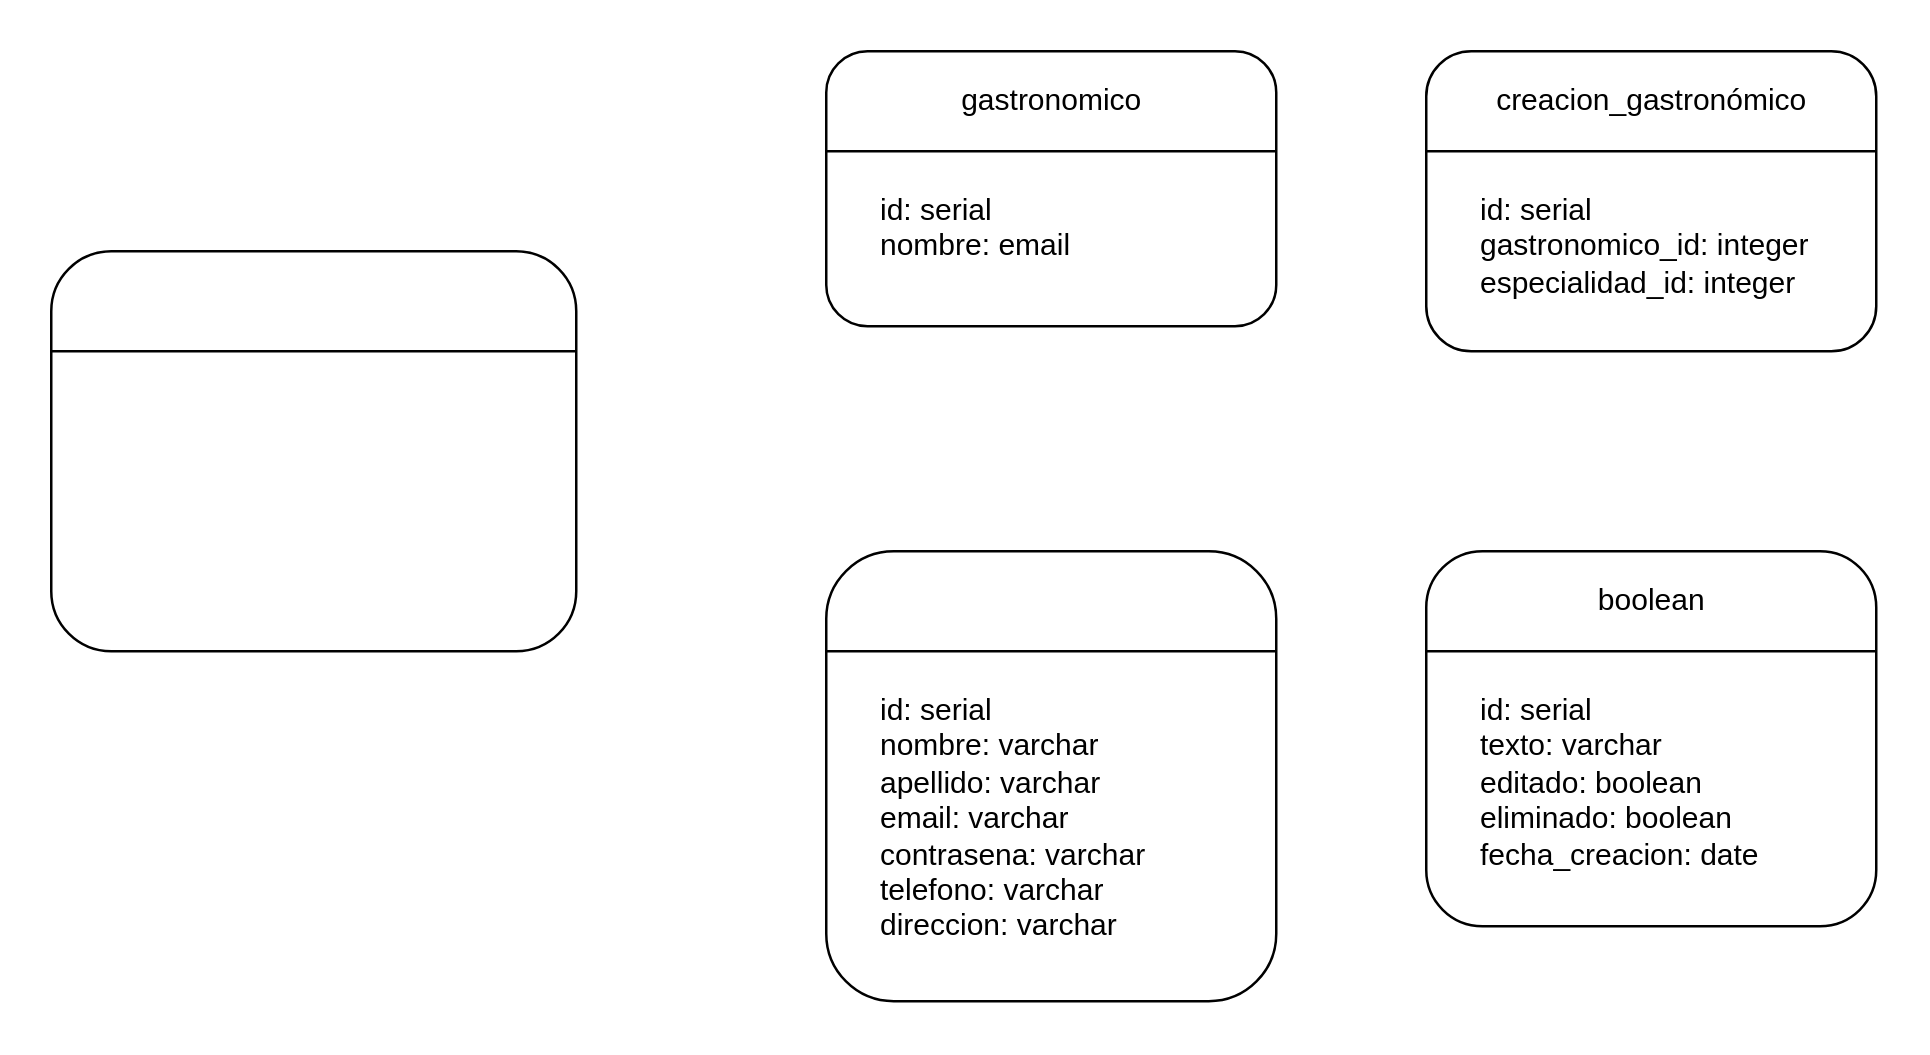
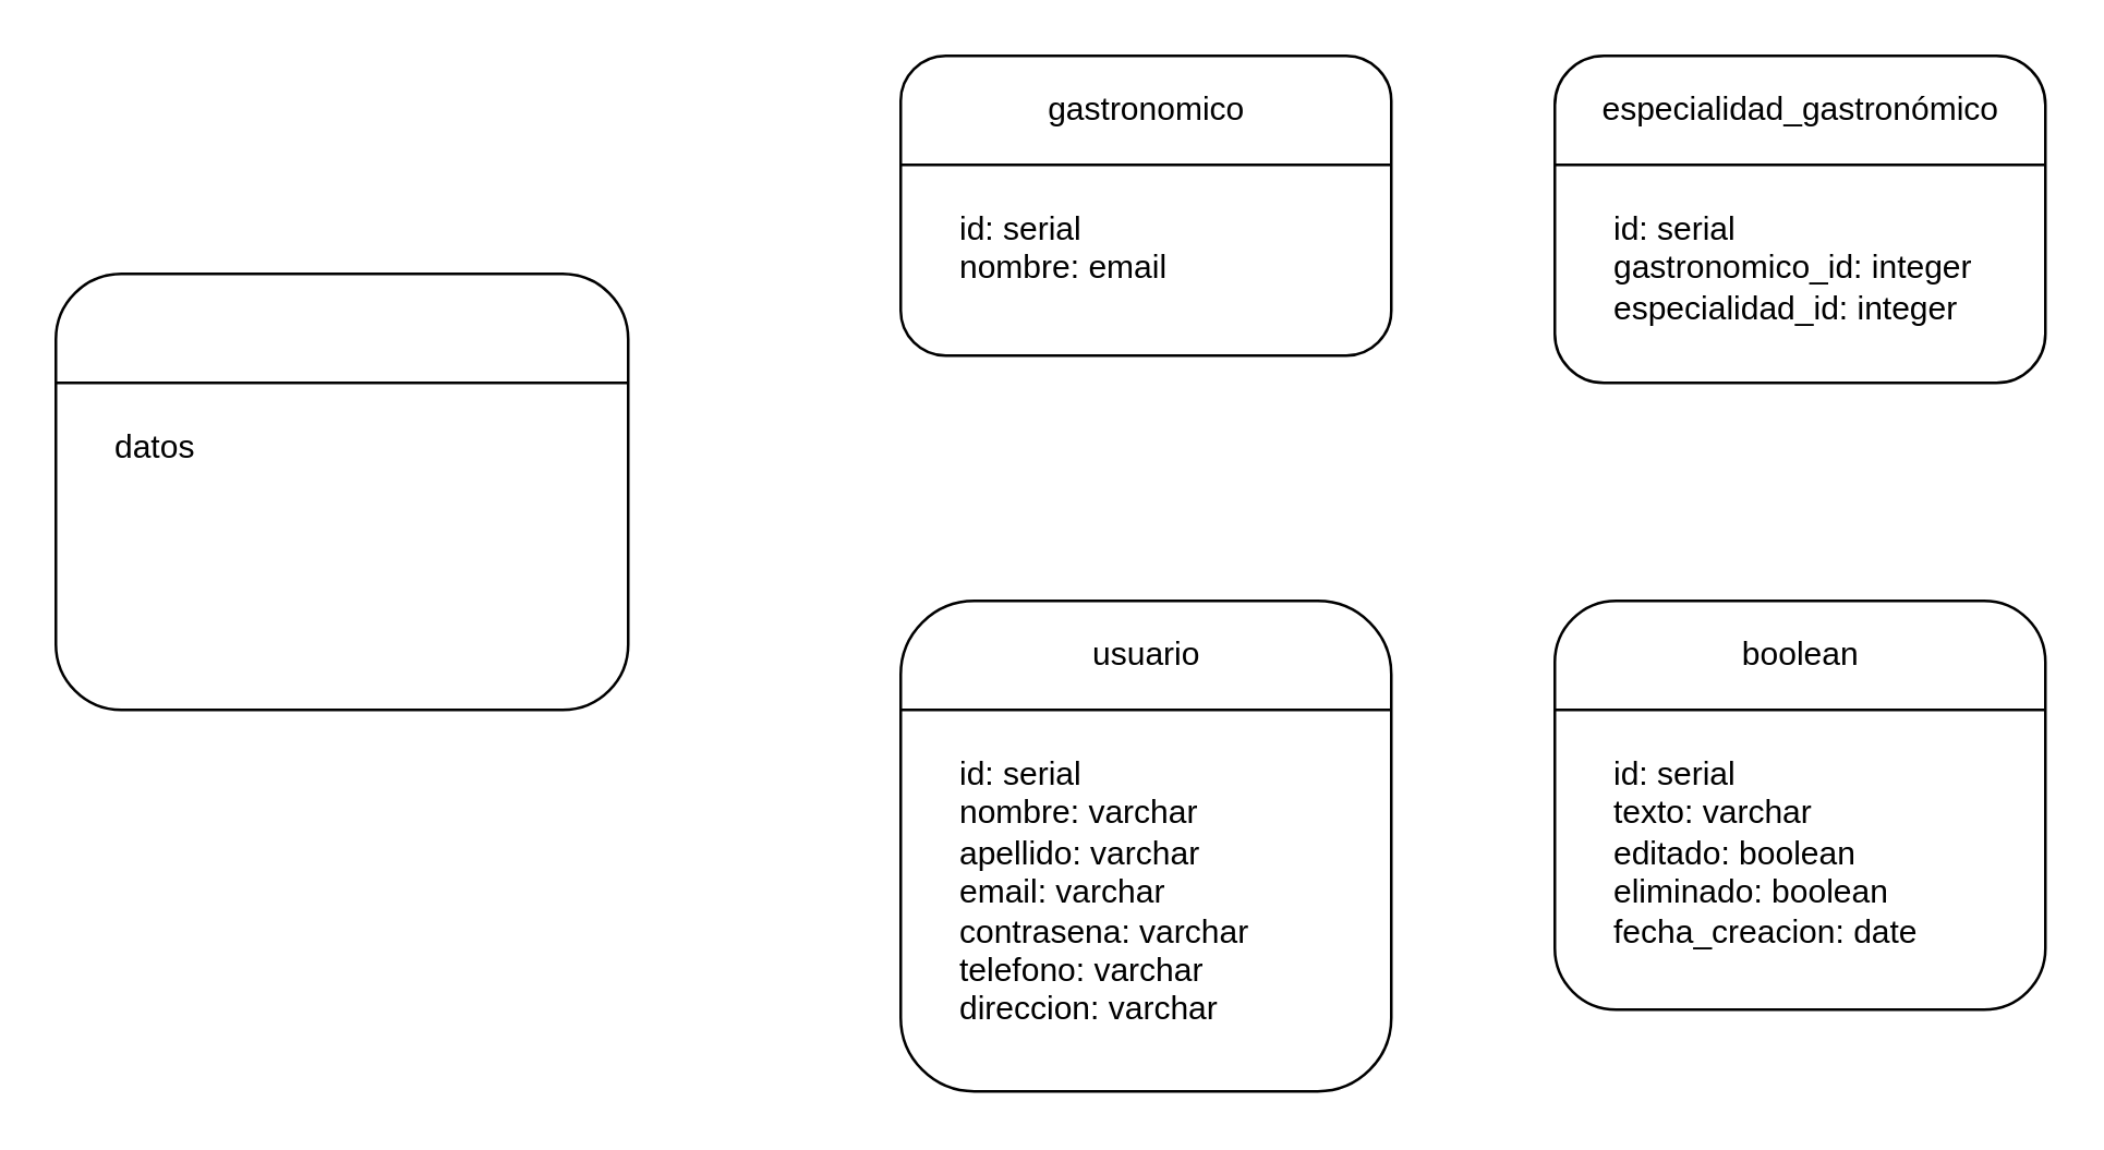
- <mxCell id="13" value="creacion_gastronómico" style="text;html=1;strokeColor=none;fillColor=none;align=center;verticalAlign=middle;whiteSpace=wrap;rounded=0;" vertex="1" parent="11"><mxGeometry x="8.571" y="10" width="162.857" height="20" as="geometry" /></mxCell>
+ <mxCell id="13" value="especialidad_gastronómico" style="text;html=1;strokeColor=none;fillColor=none;align=center;verticalAlign=middle;whiteSpace=wrap;rounded=0;" vertex="1" parent="11"><mxGeometry x="8.571" y="10" width="162.857" height="20" as="geometry" /></mxCell>
+ <mxCell id="5" value="datos" style="text;html=1;strokeColor=none;fillColor=none;align=left;verticalAlign=top;whiteSpace=wrap;rounded=0;" vertex="1" parent="2"><mxGeometry x="20" y="50" width="180" height="100" as="geometry" /></mxCell>
+ <mxCell id="18" value="usuario" style="text;html=1;strokeColor=none;fillColor=none;align=center;verticalAlign=middle;whiteSpace=wrap;rounded=0;" vertex="1" parent="16"><mxGeometry x="8.571" y="10" width="162.857" height="20" as="geometry" /></mxCell>
